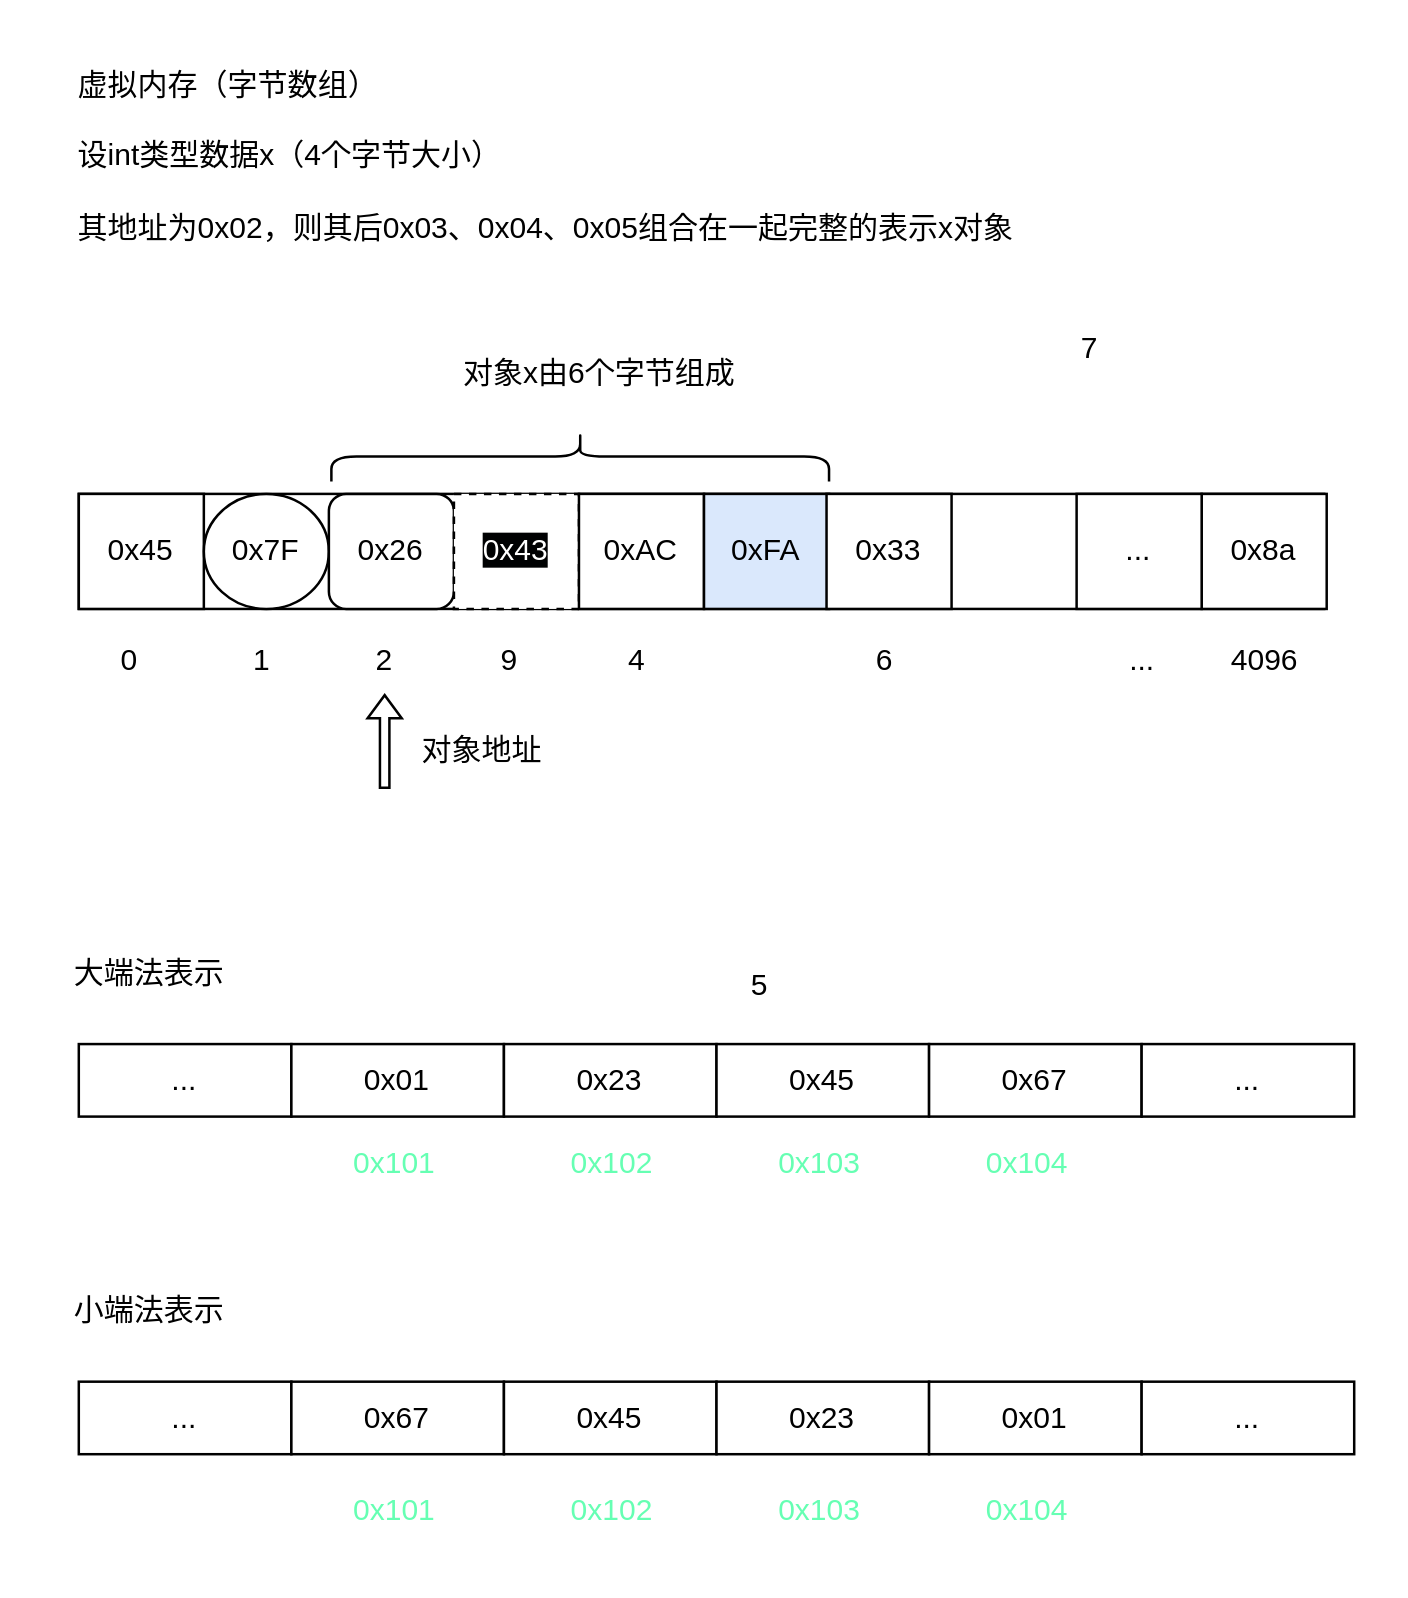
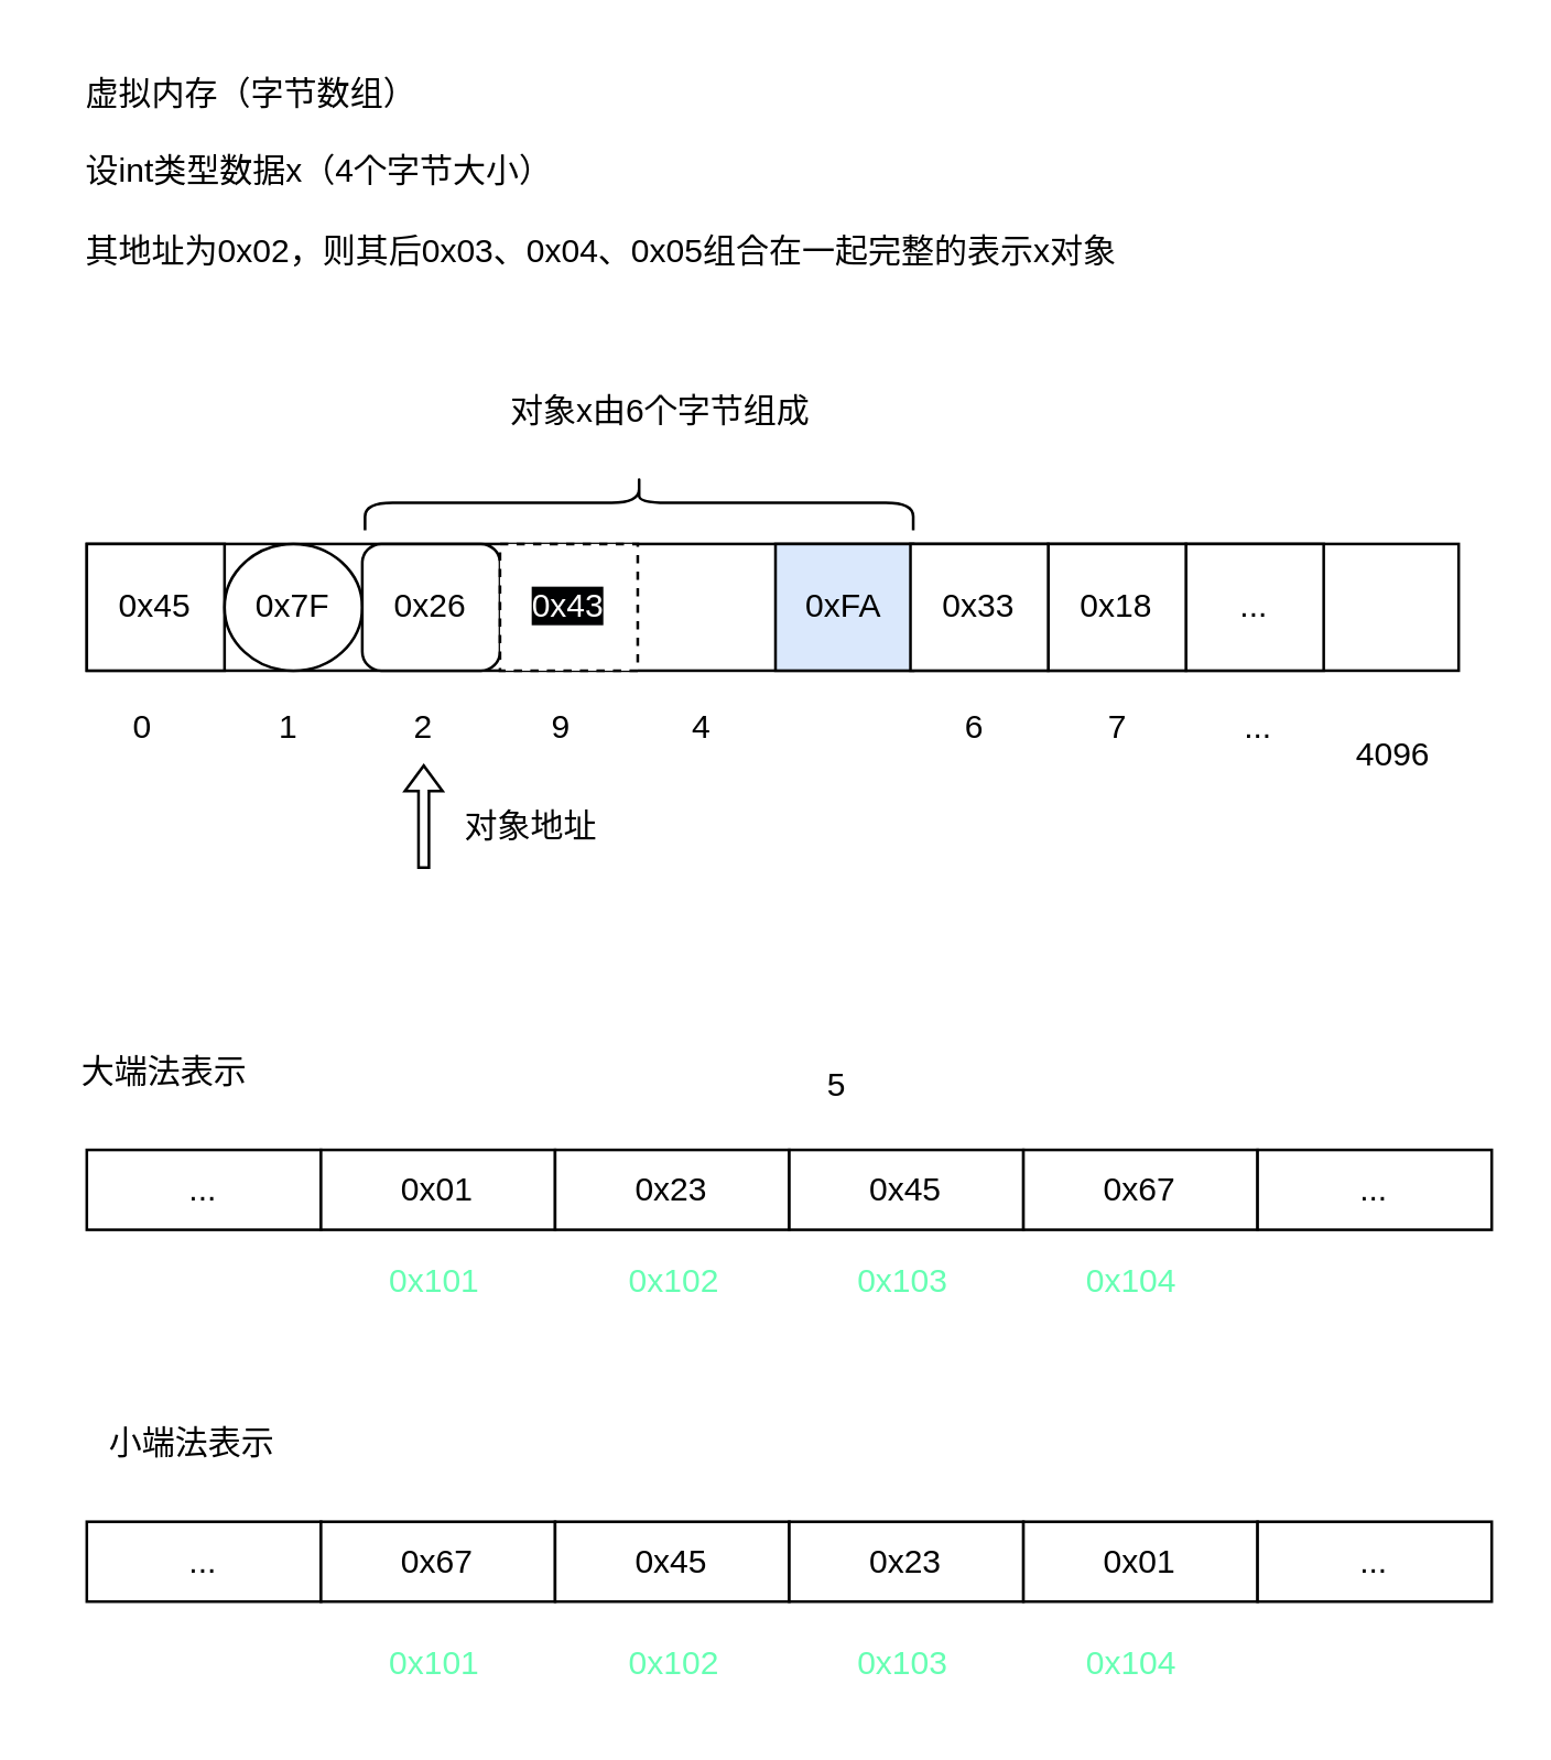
- <mxCell id="20" value="7" style="text;html=1;align=center;verticalAlign=middle;resizable=0;points=[];autosize=1;strokeColor=none;fillColor=none;" vertex="1" parent="1"><mxGeometry x="422" y="126" width="25" height="26" as="geometry" /></mxCell>
+ <mxCell id="20" value="7" style="text;html=1;align=center;verticalAlign=middle;resizable=0;points=[];autosize=1;strokeColor=none;fillColor=none;" vertex="1" parent="1"><mxGeometry x="392" y="251" width="25" height="26" as="geometry" /></mxCell>
- <mxCell id="7" value="0xAC" style="rounded=0;whiteSpace=wrap;html=1;" vertex="1" parent="1"><mxGeometry x="231" y="197" width="50" height="46" as="geometry" /></mxCell>
+ <mxCell id="11" value="0x18" style="rounded=0;whiteSpace=wrap;html=1;" vertex="1" parent="1"><mxGeometry x="380" y="197" width="50" height="46" as="geometry" /></mxCell>
- <mxCell id="9" value="0x8a" style="rounded=0;whiteSpace=wrap;html=1;" vertex="1" parent="1"><mxGeometry x="480" y="197" width="50" height="46" as="geometry" /></mxCell>
- <mxCell id="22" value="4096" style="text;html=1;align=center;verticalAlign=middle;resizable=0;points=[];autosize=1;strokeColor=none;fillColor=none;" vertex="1" parent="1"><mxGeometry x="482" y="251" width="45" height="26" as="geometry" /></mxCell>
+ <mxCell id="22" value="4096" style="text;html=1;align=center;verticalAlign=middle;resizable=0;points=[];autosize=1;strokeColor=none;fillColor=none;" vertex="1" parent="1"><mxGeometry x="482" y="261" width="45" height="26" as="geometry" /></mxCell>
- <mxCell id="41" value="小端法表示" style="text;html=1;align=center;verticalAlign=middle;resizable=0;points=[];autosize=1;strokeColor=none;fillColor=none;" vertex="1" parent="1"><mxGeometry x="20" y="511" width="78" height="26" as="geometry" /></mxCell>
+ <mxCell id="41" value="小端法表示" style="text;html=1;align=center;verticalAlign=middle;resizable=0;points=[];autosize=1;strokeColor=none;fillColor=none;" vertex="1" parent="1"><mxGeometry x="30" y="511" width="78" height="26" as="geometry" /></mxCell>
